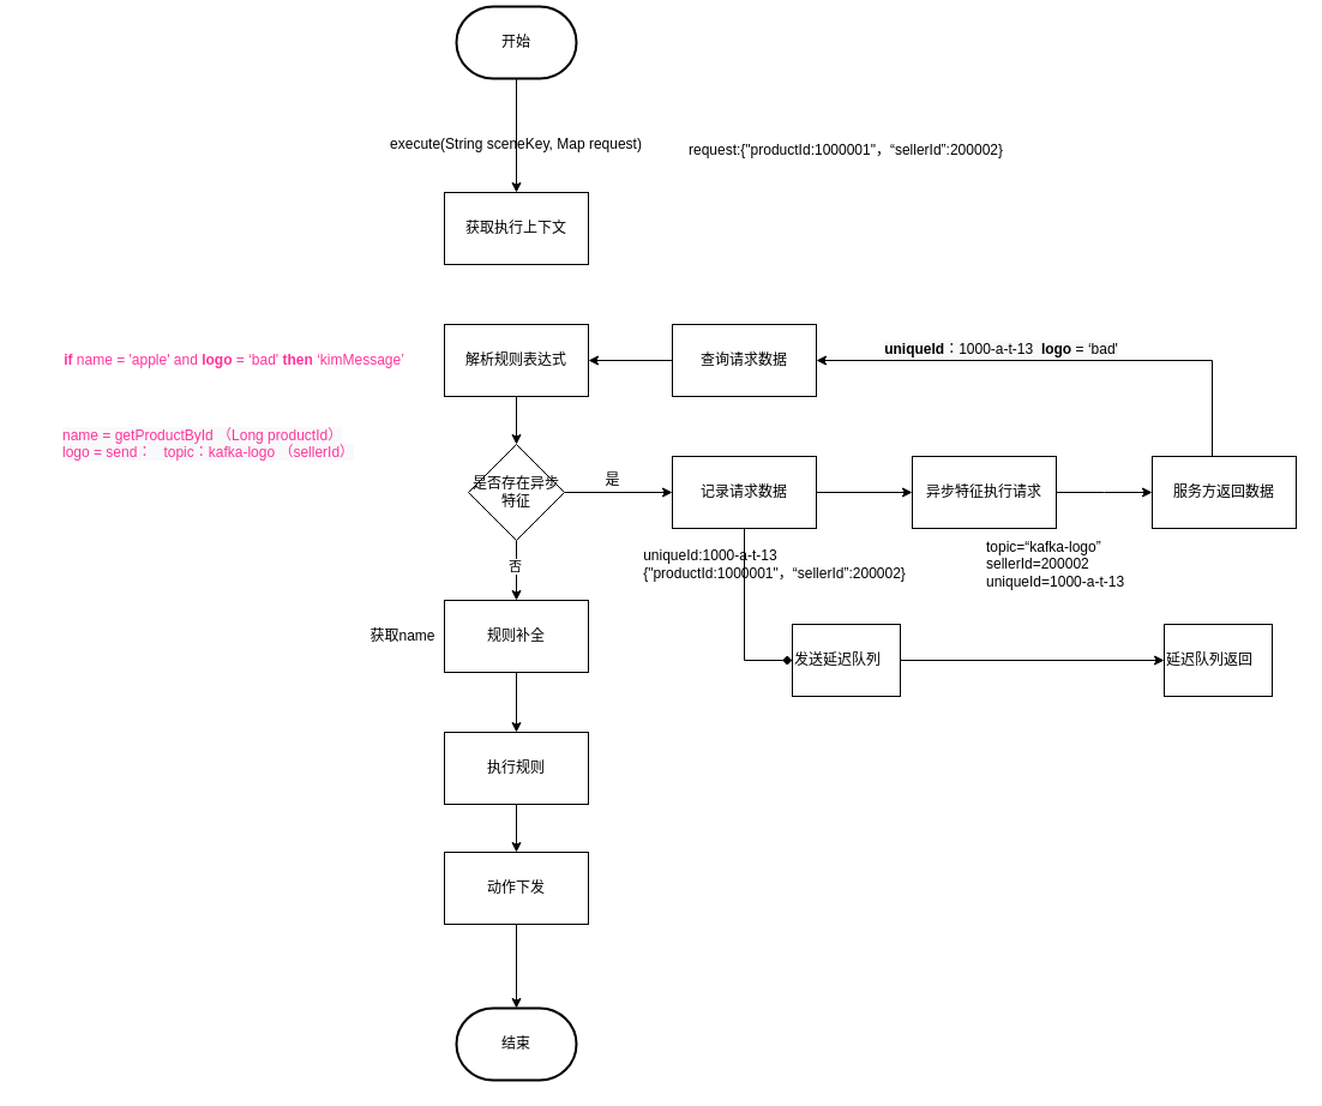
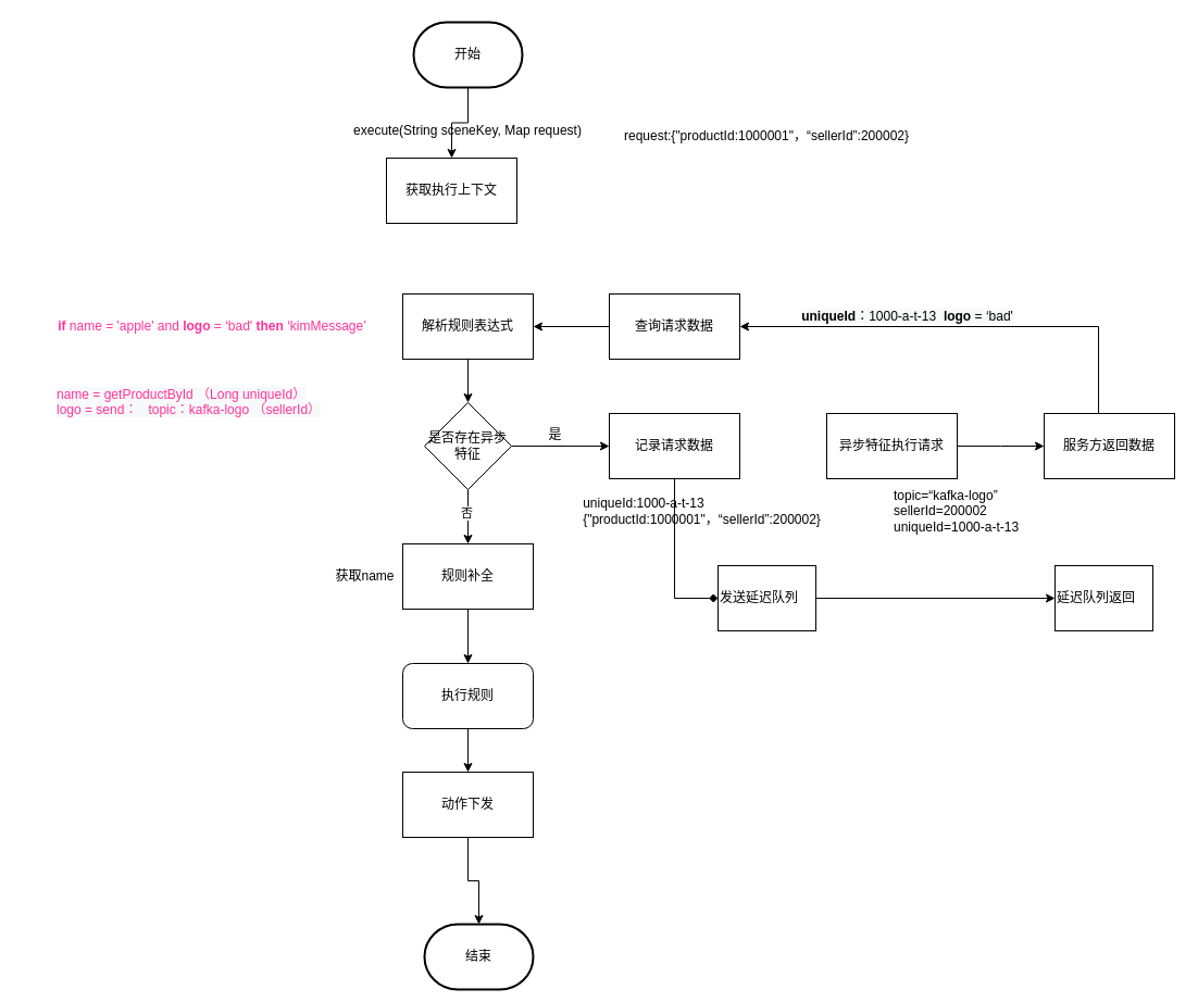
- <mxCell id="37" value="开始" style="strokeWidth=2;html=1;shape=mxgraph.flowchart.terminator;whiteSpace=wrap;" parent="1" vertex="1"><mxGeometry x="380" y="5" width="100" height="60" as="geometry" /></mxCell>
+ <mxCell id="37" value="开始" style="strokeWidth=2;html=1;shape=mxgraph.flowchart.terminator;whiteSpace=wrap;" parent="1" vertex="1"><mxGeometry x="380" y="20" width="100" height="60" as="geometry" /></mxCell>
- <mxCell id="2" value="获取执行上下文" style="rounded=0;whiteSpace=wrap;html=1;" parent="1" vertex="1"><mxGeometry x="370" y="160" width="120" height="60" as="geometry" /></mxCell>
+ <mxCell id="2" value="获取执行上下文" style="rounded=0;whiteSpace=wrap;html=1;" parent="1" vertex="1"><mxGeometry x="355" y="145" width="120" height="60" as="geometry" /></mxCell>
- <mxCell id="30" value="&lt;span style=&quot;color: rgb(255 , 51 , 153) ; font-family: &amp;#34;helvetica&amp;#34; ; font-size: 12px ; font-style: normal ; font-weight: 400 ; letter-spacing: normal ; text-align: center ; text-indent: 0px ; text-transform: none ; word-spacing: 0px ; background-color: rgb(248 , 249 , 250) ; display: inline ; float: none&quot;&gt;name = getProductById&lt;span&gt;&amp;nbsp;（Long productId）&lt;br&gt;logo = send：&amp;nbsp; &amp;nbsp;topic：kafka-logo （sellerId）&lt;br&gt;&lt;/span&gt;&lt;/span&gt;" style="text;whiteSpace=wrap;html=1;" parent="1" vertex="1"><mxGeometry x="50" y="349" width="280" height="90" as="geometry" /></mxCell>
+ <mxCell id="30" value="&lt;span style=&quot;color: rgb(255 , 51 , 153) ; font-family: &amp;#34;helvetica&amp;#34; ; font-size: 12px ; font-style: normal ; font-weight: 400 ; letter-spacing: normal ; text-align: center ; text-indent: 0px ; text-transform: none ; word-spacing: 0px ; background-color: rgb(248 , 249 , 250) ; display: inline ; float: none&quot;&gt;name = getProductById&lt;span&gt;&amp;nbsp;（Long uniqueId）&lt;br&gt;logo = send：&amp;nbsp; &amp;nbsp;topic：kafka-logo （sellerId）&lt;br&gt;&lt;/span&gt;&lt;/span&gt;" style="text;whiteSpace=wrap;html=1;" parent="1" vertex="1"><mxGeometry x="50" y="349" width="280" height="90" as="geometry" /></mxCell>
- <mxCell id="18" value="" style="edgeStyle=orthogonalEdgeStyle;rounded=0;orthogonalLoop=1;jettySize=auto;html=1;" parent="1" source="20" target="22" edge="1"><mxGeometry relative="1" as="geometry" /></mxCell>
- <mxCell id="14" value="执行规则" style="whiteSpace=wrap;html=1;rounded=0;" parent="1" vertex="1"><mxGeometry x="370" y="610" width="120" height="60" as="geometry" /></mxCell>
+ <mxCell id="14" value="执行规则" style="whiteSpace=wrap;html=1;rounded=1;" parent="1" vertex="1"><mxGeometry x="370" y="610" width="120" height="60" as="geometry" /></mxCell>
- <mxCell id="38" value="结束" style="strokeWidth=2;html=1;shape=mxgraph.flowchart.terminator;whiteSpace=wrap;" parent="1" vertex="1"><mxGeometry x="380" y="840" width="100" height="60" as="geometry" /></mxCell>
+ <mxCell id="38" value="结束" style="strokeWidth=2;html=1;shape=mxgraph.flowchart.terminator;whiteSpace=wrap;" parent="1" vertex="1"><mxGeometry x="390" y="850" width="100" height="60" as="geometry" /></mxCell>
